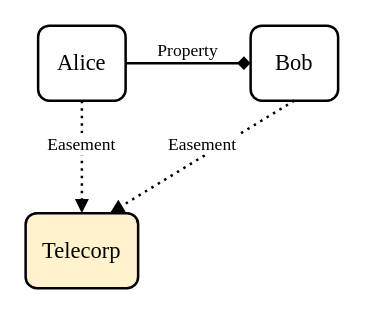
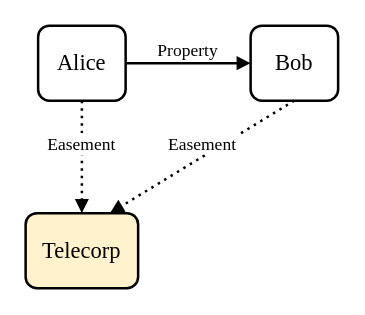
- <mxCell id="2" value="Property" style="edgeStyle=none;rounded=0;orthogonalLoop=1;jettySize=auto;html=0;exitX=1;exitY=0.5;exitDx=0;exitDy=0;entryX=0;entryY=0.5;entryDx=0;entryDy=0;fontFamily=Georgia;fontSize=14;endArrow=diamond;endFill=1;strokeWidth=2;verticalAlign=bottom;" edge="1" parent="1" source="3" target="4"><mxGeometry relative="1" as="geometry" /></mxCell>
+ <mxCell id="2" value="Property" style="edgeStyle=none;rounded=0;orthogonalLoop=1;jettySize=auto;html=0;exitX=1;exitY=0.5;exitDx=0;exitDy=0;entryX=0;entryY=0.5;entryDx=0;entryDy=0;fontFamily=Georgia;fontSize=14;endArrow=block;endFill=1;strokeWidth=2;verticalAlign=bottom;" edge="1" parent="1" source="3" target="4"><mxGeometry relative="1" as="geometry" /></mxCell>
